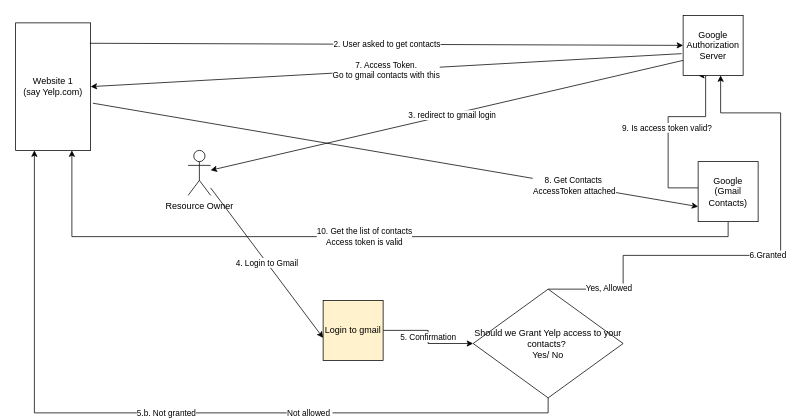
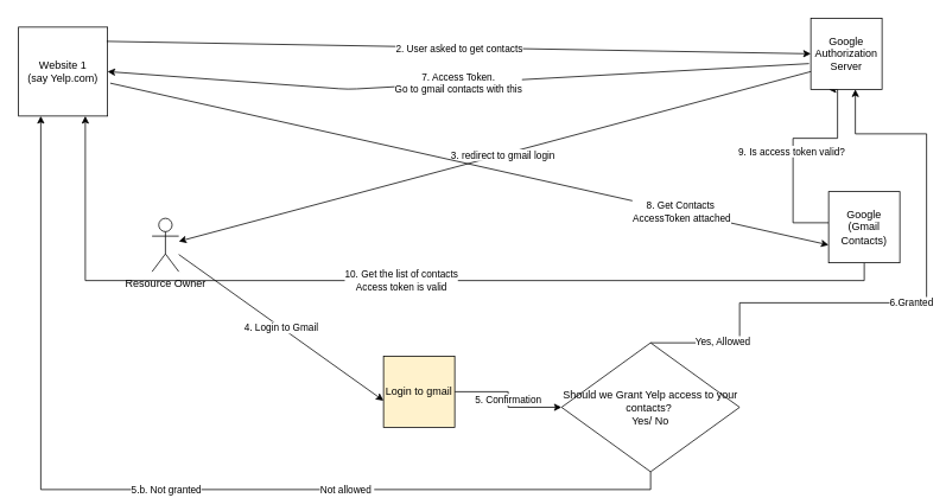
- <mxCell id="3" value="Website 1&lt;br&gt;(say Yelp.com)" style="whiteSpace=wrap;html=1;aspect=fixed;" vertex="1" parent="1"><mxGeometry x="20" y="30" width="100" height="170" as="geometry" /></mxCell>
+ <mxCell id="3" value="Website 1&lt;br&gt;(say Yelp.com)" style="whiteSpace=wrap;html=1;aspect=fixed;" vertex="1" parent="1"><mxGeometry x="20" y="30" width="100" height="100" as="geometry" /></mxCell>
- <mxCell id="2" value="Resource Owner" style="shape=umlActor;verticalLabelPosition=bottom;verticalAlign=top;html=1;outlineConnect=0;" vertex="1" parent="1"><mxGeometry x="250" y="200" width="30" height="60" as="geometry" /></mxCell>
+ <mxCell id="2" value="Resource Owner" style="shape=umlActor;verticalLabelPosition=bottom;verticalAlign=top;html=1;outlineConnect=0;" vertex="1" parent="1"><mxGeometry x="170" y="245" width="30" height="60" as="geometry" /></mxCell>
